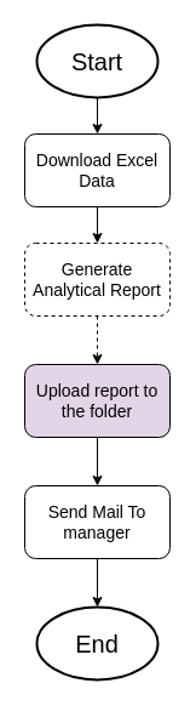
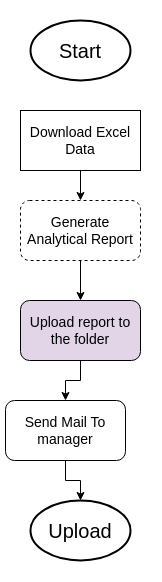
- <mxCell id="2" style="edgeStyle=orthogonalEdgeStyle;rounded=0;orthogonalLoop=1;jettySize=auto;html=1;exitX=0.5;exitY=1;exitDx=0;exitDy=0;exitPerimeter=0;" parent="1" source="3" target="5" edge="1"><mxGeometry relative="1" as="geometry" /></mxCell>
- <mxCell id="5" value="&lt;font style=&quot;font-size: 14px;&quot;&gt;Download Excel Data&lt;/font&gt;" style="rounded=1;whiteSpace=wrap;html=1;" parent="1" vertex="1"><mxGeometry x="20" y="110" width="120" height="60" as="geometry" /></mxCell>
+ <mxCell id="5" value="&lt;font style=&quot;font-size: 14px;&quot;&gt;Download Excel Data&lt;/font&gt;" style="whiteSpace=wrap;html=1;rounded=0;" parent="1" vertex="1"><mxGeometry x="20" y="110" width="120" height="60" as="geometry" /></mxCell>
- <mxCell id="6" value="" style="edgeStyle=orthogonalEdgeStyle;rounded=0;orthogonalLoop=1;jettySize=auto;html=1;dashed=1;" edge="1" parent="1" source="7" target="12"><mxGeometry relative="1" as="geometry" /></mxCell>
+ <mxCell id="6" value="" style="edgeStyle=orthogonalEdgeStyle;rounded=0;orthogonalLoop=1;jettySize=auto;html=1;" edge="1" parent="1" source="7" target="12"><mxGeometry relative="1" as="geometry" /></mxCell>
- <mxCell id="9" value="&lt;font style=&quot;font-size: 14px;&quot;&gt;Send Mail To manager&lt;/font&gt;" style="rounded=1;whiteSpace=wrap;html=1;" parent="1" vertex="1"><mxGeometry x="20" y="400" width="120" height="60" as="geometry" /></mxCell>
+ <mxCell id="9" value="&lt;font style=&quot;font-size: 14px;&quot;&gt;Send Mail To manager&lt;/font&gt;" style="rounded=1;whiteSpace=wrap;html=1;" parent="1" vertex="1"><mxGeometry x="5" y="400" width="120" height="60" as="geometry" /></mxCell>
- <mxCell id="10" value="&lt;font style=&quot;font-size: 20px;&quot;&gt;End&lt;/font&gt;" style="strokeWidth=2;html=1;shape=mxgraph.flowchart.start_1;whiteSpace=wrap;" parent="1" vertex="1"><mxGeometry x="30" y="500" width="100" height="60" as="geometry" /></mxCell>
+ <mxCell id="10" value="&lt;font style=&quot;font-size: 20px;&quot;&gt;Upload&lt;/font&gt;" style="strokeWidth=2;html=1;shape=mxgraph.flowchart.start_1;whiteSpace=wrap;" parent="1" vertex="1"><mxGeometry x="30" y="500" width="100" height="60" as="geometry" /></mxCell>
